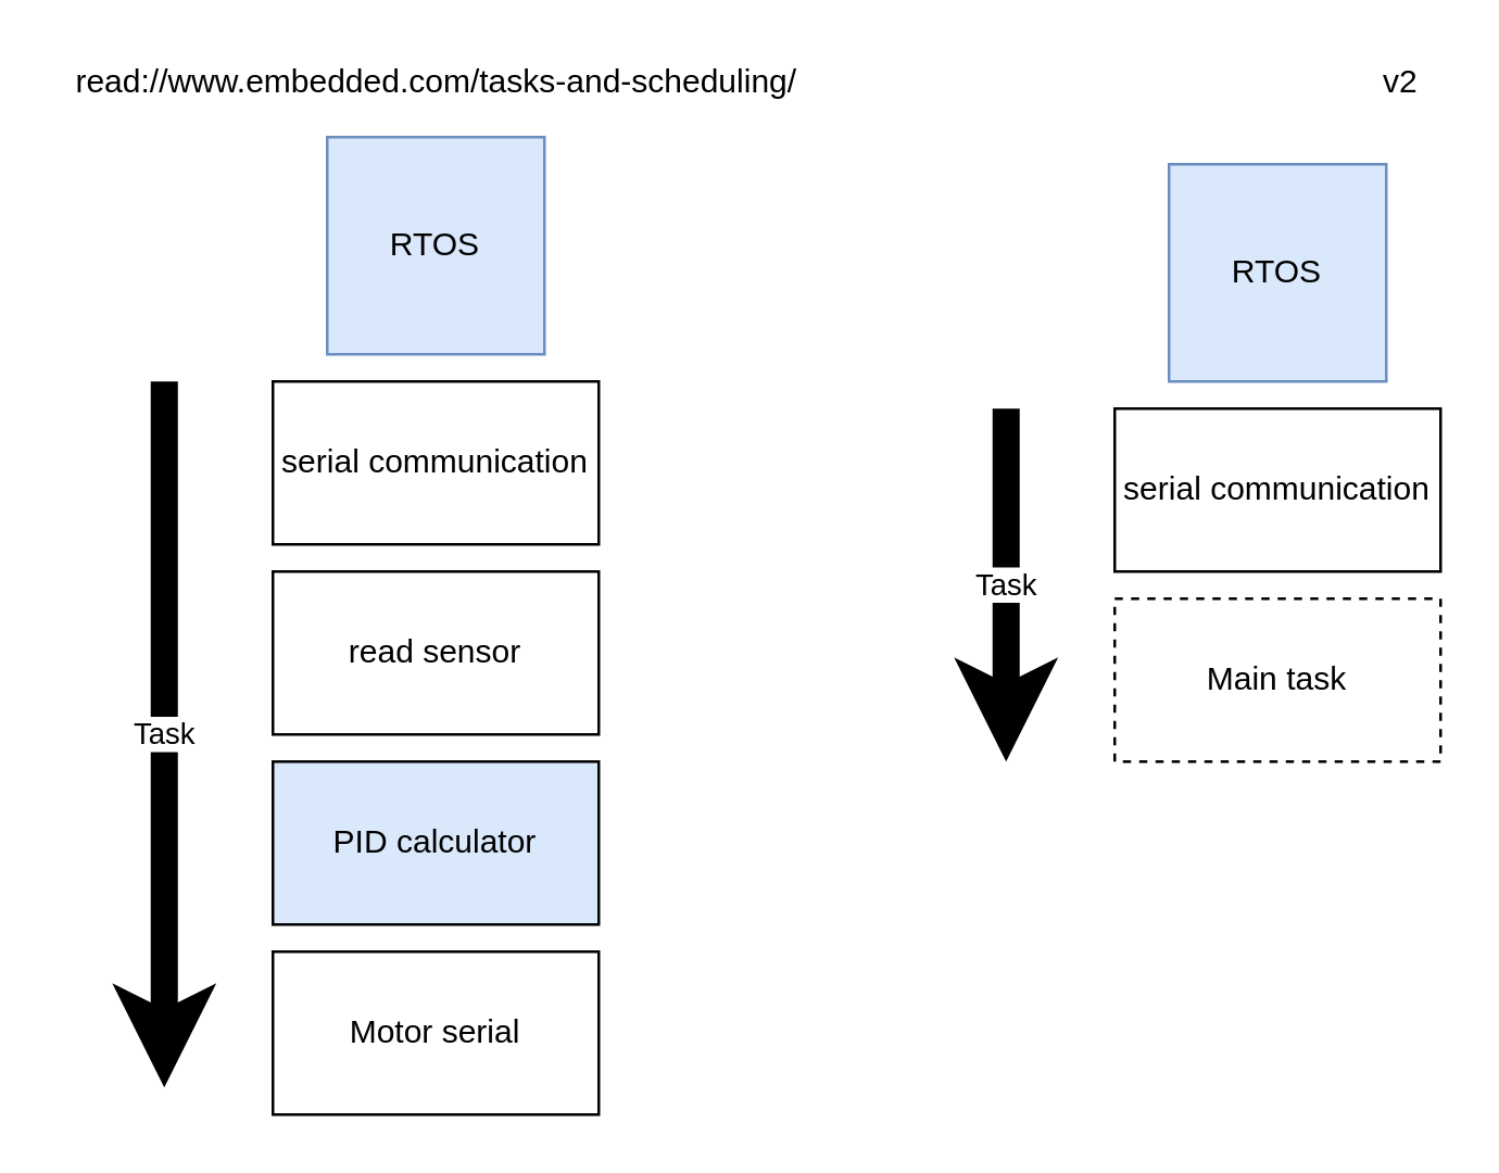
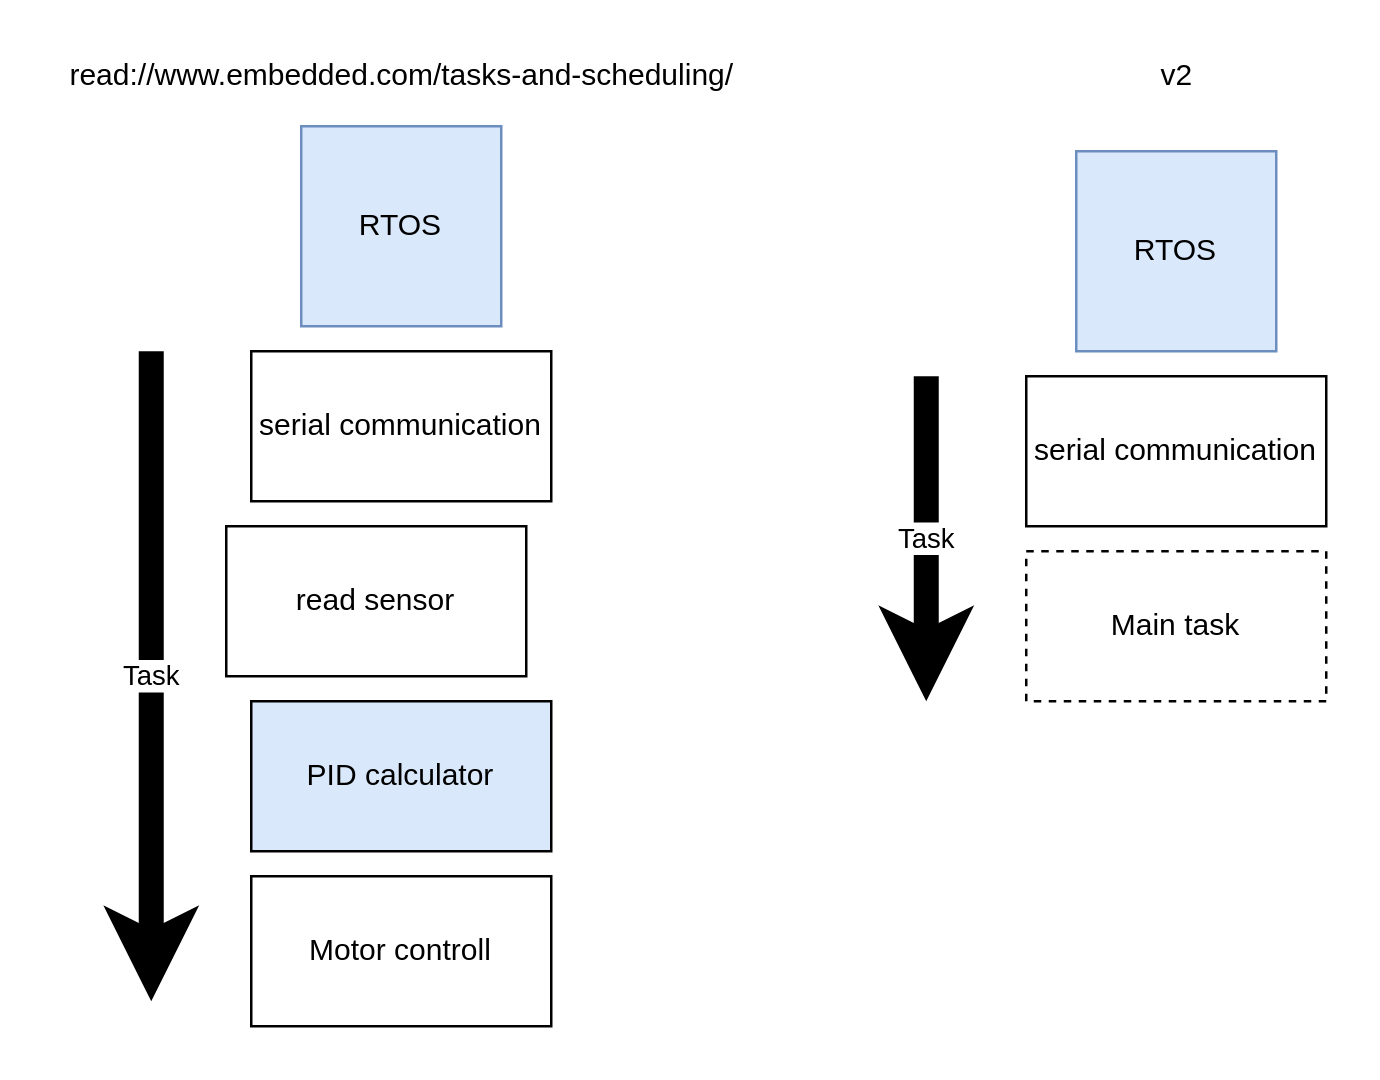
- <mxCell id="12" value="v2" style="text;html=1;align=center;verticalAlign=middle;resizable=0;points=[];autosize=1;" vertex="1" parent="1"><mxGeometry x="500" y="20" width="30" height="20" as="geometry" /></mxCell>
+ <mxCell id="12" value="v2" style="text;html=1;align=center;verticalAlign=middle;resizable=0;points=[];autosize=1;" vertex="1" parent="1"><mxGeometry x="455" y="20" width="30" height="20" as="geometry" /></mxCell>
- <mxCell id="3" value="read sensor" style="rounded=0;whiteSpace=wrap;html=1;" parent="1" vertex="1"><mxGeometry x="100" y="210" width="120" height="60" as="geometry" /></mxCell>
+ <mxCell id="3" value="read sensor" style="rounded=0;whiteSpace=wrap;html=1;" parent="1" vertex="1"><mxGeometry x="90" y="210" width="120" height="60" as="geometry" /></mxCell>
- <mxCell id="7" value="Motor serial" style="rounded=0;whiteSpace=wrap;html=1;" parent="1" vertex="1"><mxGeometry x="100" y="350" width="120" height="60" as="geometry" /></mxCell>
+ <mxCell id="7" value="Motor controll" style="rounded=0;whiteSpace=wrap;html=1;" parent="1" vertex="1"><mxGeometry x="100" y="350" width="120" height="60" as="geometry" /></mxCell>
